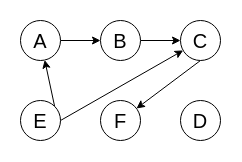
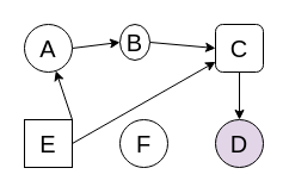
- <mxCell id="8" value="B" style="ellipse;whiteSpace=wrap;html=1;aspect=fixed;fontSize=20;align=center;verticalAlign=middle;" vertex="1" parent="1"><mxGeometry x="100" y="20" width="40" height="40" as="geometry" /></mxCell>
+ <mxCell id="8" value="B" style="ellipse;whiteSpace=wrap;html=1;aspect=fixed;fontSize=20;align=center;verticalAlign=middle;" vertex="1" parent="1"><mxGeometry x="100" y="20" width="25" height="30" as="geometry" /></mxCell>
- <mxCell id="11" value="C" style="ellipse;whiteSpace=wrap;html=1;aspect=fixed;fontSize=20;" vertex="1" parent="1"><mxGeometry x="180" y="20" width="40" height="40" as="geometry" /></mxCell>
+ <mxCell id="11" value="C" style="whiteSpace=wrap;html=1;aspect=fixed;fontSize=20;rounded=1;" vertex="1" parent="1"><mxGeometry x="180" y="20" width="40" height="40" as="geometry" /></mxCell>
- <mxCell id="10" style="edgeStyle=none;rounded=0;orthogonalLoop=1;jettySize=auto;html=1;exitX=0.5;exitY=1;exitDx=0;exitDy=0;fontSize=20;" edge="1" parent="1" source="11" target="9"><mxGeometry relative="1" as="geometry" /></mxCell>
+ <mxCell id="10" style="edgeStyle=none;rounded=0;orthogonalLoop=1;jettySize=auto;html=1;exitX=0.5;exitY=1;exitDx=0;exitDy=0;entryX=0.5;entryY=0;entryDx=0;entryDy=0;fontSize=20;" edge="1" parent="1" source="11" target="12"><mxGeometry relative="1" as="geometry" /></mxCell>
- <mxCell id="6" value="E" style="ellipse;whiteSpace=wrap;html=1;aspect=fixed;fontSize=20;" vertex="1" parent="1"><mxGeometry x="20" y="100" width="40" height="40" as="geometry" /></mxCell>
+ <mxCell id="6" value="E" style="whiteSpace=wrap;html=1;aspect=fixed;fontSize=20;rounded=0;" vertex="1" parent="1"><mxGeometry x="20" y="100" width="40" height="40" as="geometry" /></mxCell>
- <mxCell id="12" value="D" style="ellipse;whiteSpace=wrap;html=1;aspect=fixed;fontSize=20;" vertex="1" parent="1"><mxGeometry x="180" y="100" width="40" height="40" as="geometry" /></mxCell>
+ <mxCell id="12" value="D" style="ellipse;whiteSpace=wrap;html=1;aspect=fixed;fontSize=20;fillColor=#e1d5e7;" vertex="1" parent="1"><mxGeometry x="180" y="100" width="40" height="40" as="geometry" /></mxCell>
